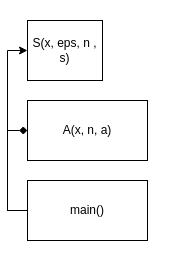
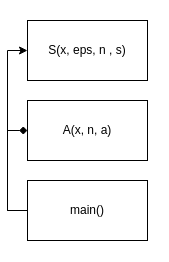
- <mxCell id="6" value="S(x, eps, n , s)" style="rounded=0;whiteSpace=wrap;html=1;" vertex="1" parent="1"><mxGeometry x="20" y="20" width="75" height="60" as="geometry" /></mxCell>
+ <mxCell id="6" value="S(x, eps, n , s)" style="rounded=0;whiteSpace=wrap;html=1;" vertex="1" parent="1"><mxGeometry x="20" y="20" width="120" height="60" as="geometry" /></mxCell>
